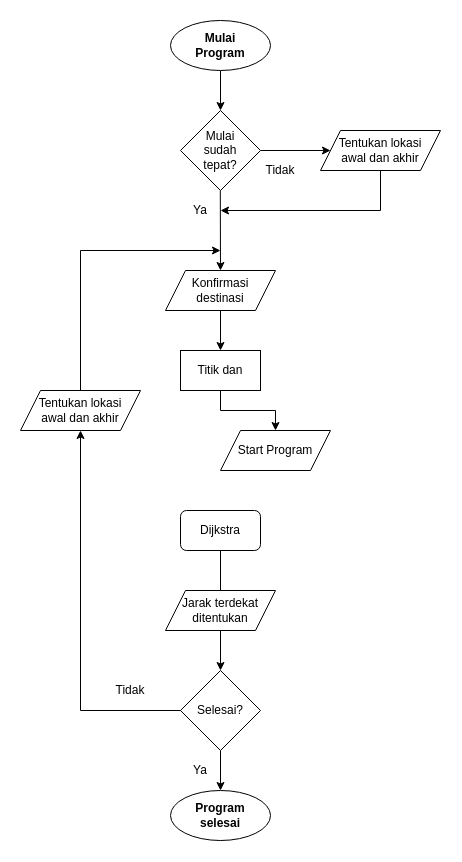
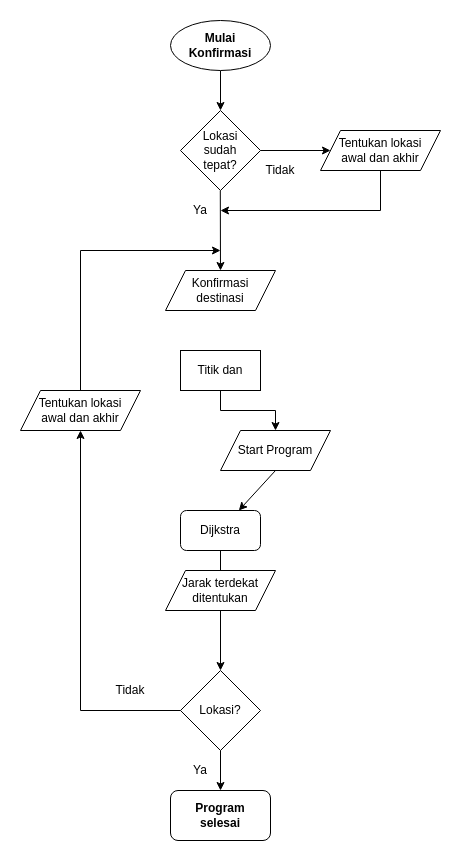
- <mxCell id="23" value="&lt;div&gt;&lt;b&gt;Mulai&lt;/b&gt;&lt;/div&gt;&lt;div&gt;&lt;b&gt;Program&lt;br&gt;&lt;/b&gt;&lt;/div&gt;" style="ellipse;whiteSpace=wrap;html=1;horizontal=1;spacing=4;labelBackgroundColor=default;labelBorderColor=none;" parent="1" vertex="1"><mxGeometry x="170" y="20" width="100" height="50" as="geometry" /></mxCell>
+ <mxCell id="23" value="&lt;div&gt;&lt;b&gt;Mulai&lt;/b&gt;&lt;/div&gt;&lt;div&gt;&lt;b&gt;Konfirmasi&lt;br&gt;&lt;/b&gt;&lt;/div&gt;" style="ellipse;whiteSpace=wrap;html=1;horizontal=1;spacing=4;labelBackgroundColor=default;labelBorderColor=none;" parent="1" vertex="1"><mxGeometry x="170" y="20" width="100" height="50" as="geometry" /></mxCell>
- <mxCell id="5" value="&lt;div&gt;Mulai&lt;/div&gt;&lt;div&gt; sudah &lt;br&gt;&lt;/div&gt;&lt;div&gt;tepat?&lt;/div&gt;" style="rhombus;whiteSpace=wrap;html=1;align=center;verticalAlign=middle;" parent="1" vertex="1"><mxGeometry x="180" y="110" width="80" height="80" as="geometry" /></mxCell>
+ <mxCell id="5" value="&lt;div&gt;Lokasi&lt;/div&gt;&lt;div&gt; sudah &lt;br&gt;&lt;/div&gt;&lt;div&gt;tepat?&lt;/div&gt;" style="rhombus;whiteSpace=wrap;html=1;align=center;verticalAlign=middle;" parent="1" vertex="1"><mxGeometry x="180" y="110" width="80" height="80" as="geometry" /></mxCell>
- <mxCell id="11" value="" style="edgeStyle=orthogonalEdgeStyle;rounded=0;orthogonalLoop=1;jettySize=auto;html=1;" parent="1" source="12" target="14" edge="1"><mxGeometry relative="1" as="geometry" /></mxCell>
+ <mxCell id="17" value="" style="endArrow=classic;html=1;rounded=0;exitX=0.5;exitY=1;exitDx=0;exitDy=0;" parent="1" source="15" target="16" edge="1"><mxGeometry width="50" height="50" relative="1" as="geometry"><mxPoint x="280" y="480" as="sourcePoint" /><mxPoint x="330" y="430" as="targetPoint" /></mxGeometry></mxCell>
- <mxCell id="18" value="&lt;div&gt;Jarak terdekat&lt;/div&gt;&lt;div&gt;ditentukan&lt;br&gt;&lt;/div&gt;" style="shape=parallelogram;perimeter=parallelogramPerimeter;whiteSpace=wrap;html=1;fixedSize=1;align=center;verticalAlign=middle;" parent="1" vertex="1"><mxGeometry x="165" y="590" width="110" height="40" as="geometry" /></mxCell>
+ <mxCell id="18" value="&lt;div&gt;Jarak terdekat&lt;/div&gt;&lt;div&gt;ditentukan&lt;br&gt;&lt;/div&gt;" style="shape=parallelogram;perimeter=parallelogramPerimeter;whiteSpace=wrap;html=1;fixedSize=1;align=center;verticalAlign=middle;" parent="1" vertex="1"><mxGeometry x="165" y="570" width="110" height="40" as="geometry" /></mxCell>
- <mxCell id="20" value="Selesai?" style="rhombus;whiteSpace=wrap;html=1;align=center;verticalAlign=middle;" parent="1" vertex="1"><mxGeometry x="180" y="670" width="80" height="80" as="geometry" /></mxCell>
+ <mxCell id="20" value="Lokasi?" style="rhombus;whiteSpace=wrap;html=1;align=center;verticalAlign=middle;" parent="1" vertex="1"><mxGeometry x="180" y="670" width="80" height="80" as="geometry" /></mxCell>
- <mxCell id="22" value="&lt;div&gt;&lt;b&gt;Program&lt;/b&gt;&lt;/div&gt;&lt;div&gt;&lt;b&gt;selesai&lt;/b&gt;&lt;/div&gt;" style="ellipse;whiteSpace=wrap;html=1;horizontal=1;spacing=4;" parent="1" vertex="1"><mxGeometry x="170" y="790" width="100" height="50" as="geometry" /></mxCell>
+ <mxCell id="22" value="&lt;div&gt;&lt;b&gt;Program&lt;/b&gt;&lt;/div&gt;&lt;div&gt;&lt;b&gt;selesai&lt;/b&gt;&lt;/div&gt;" style="whiteSpace=wrap;html=1;horizontal=1;spacing=4;rounded=1;" parent="1" vertex="1"><mxGeometry x="170" y="790" width="100" height="50" as="geometry" /></mxCell>
